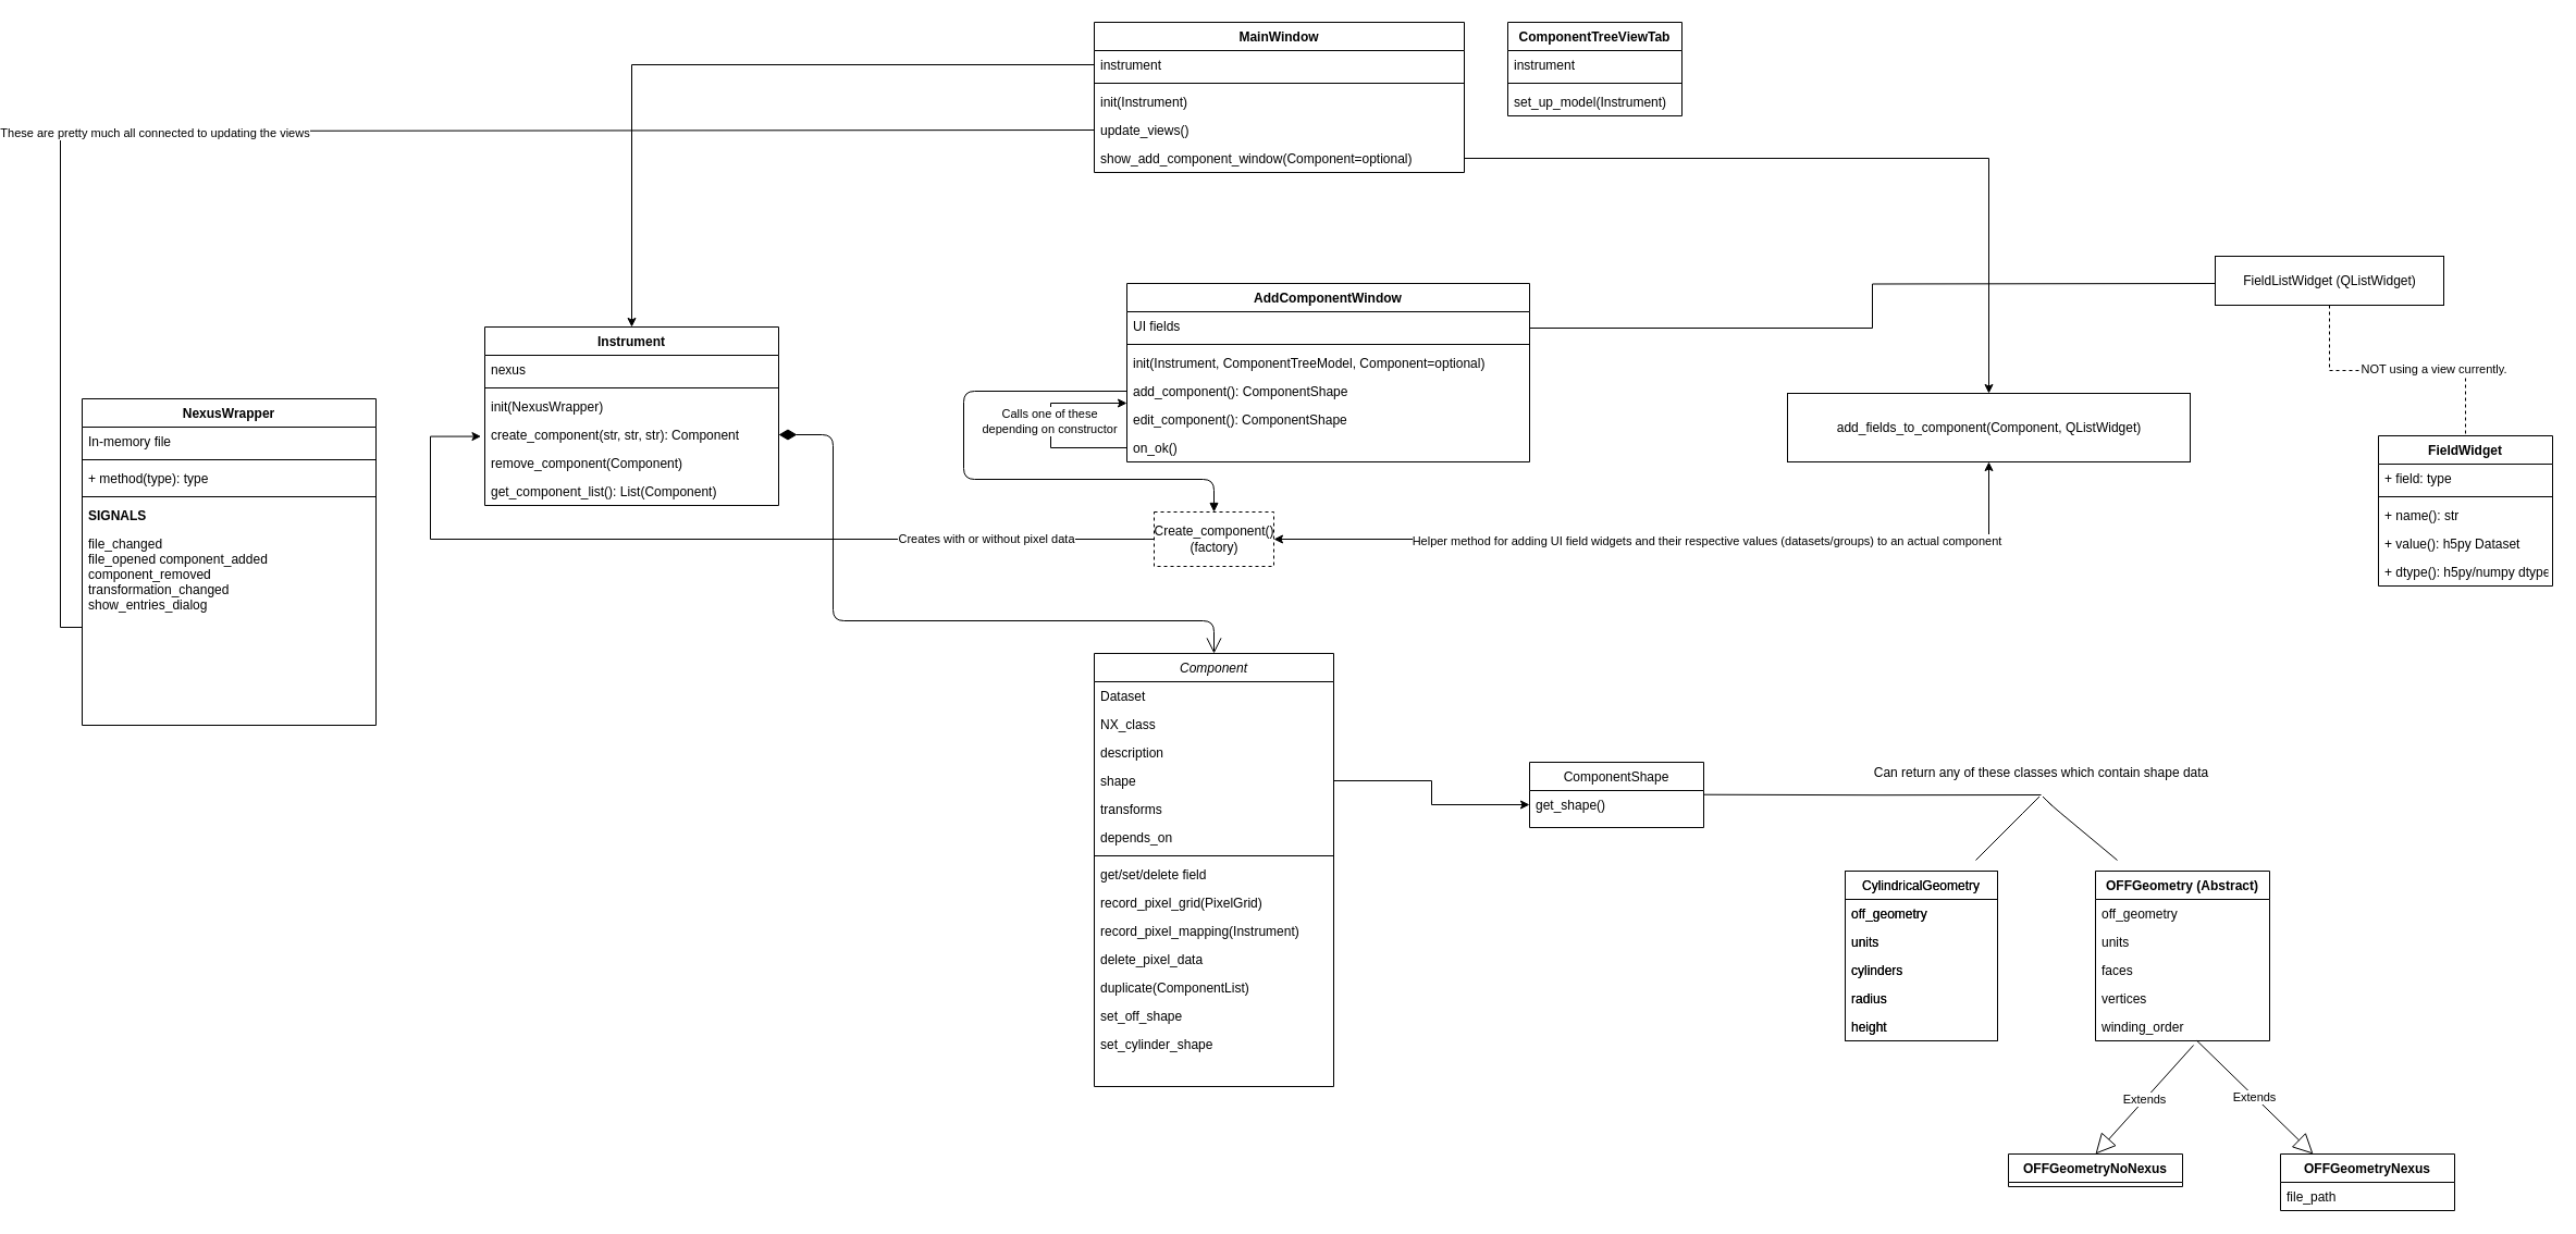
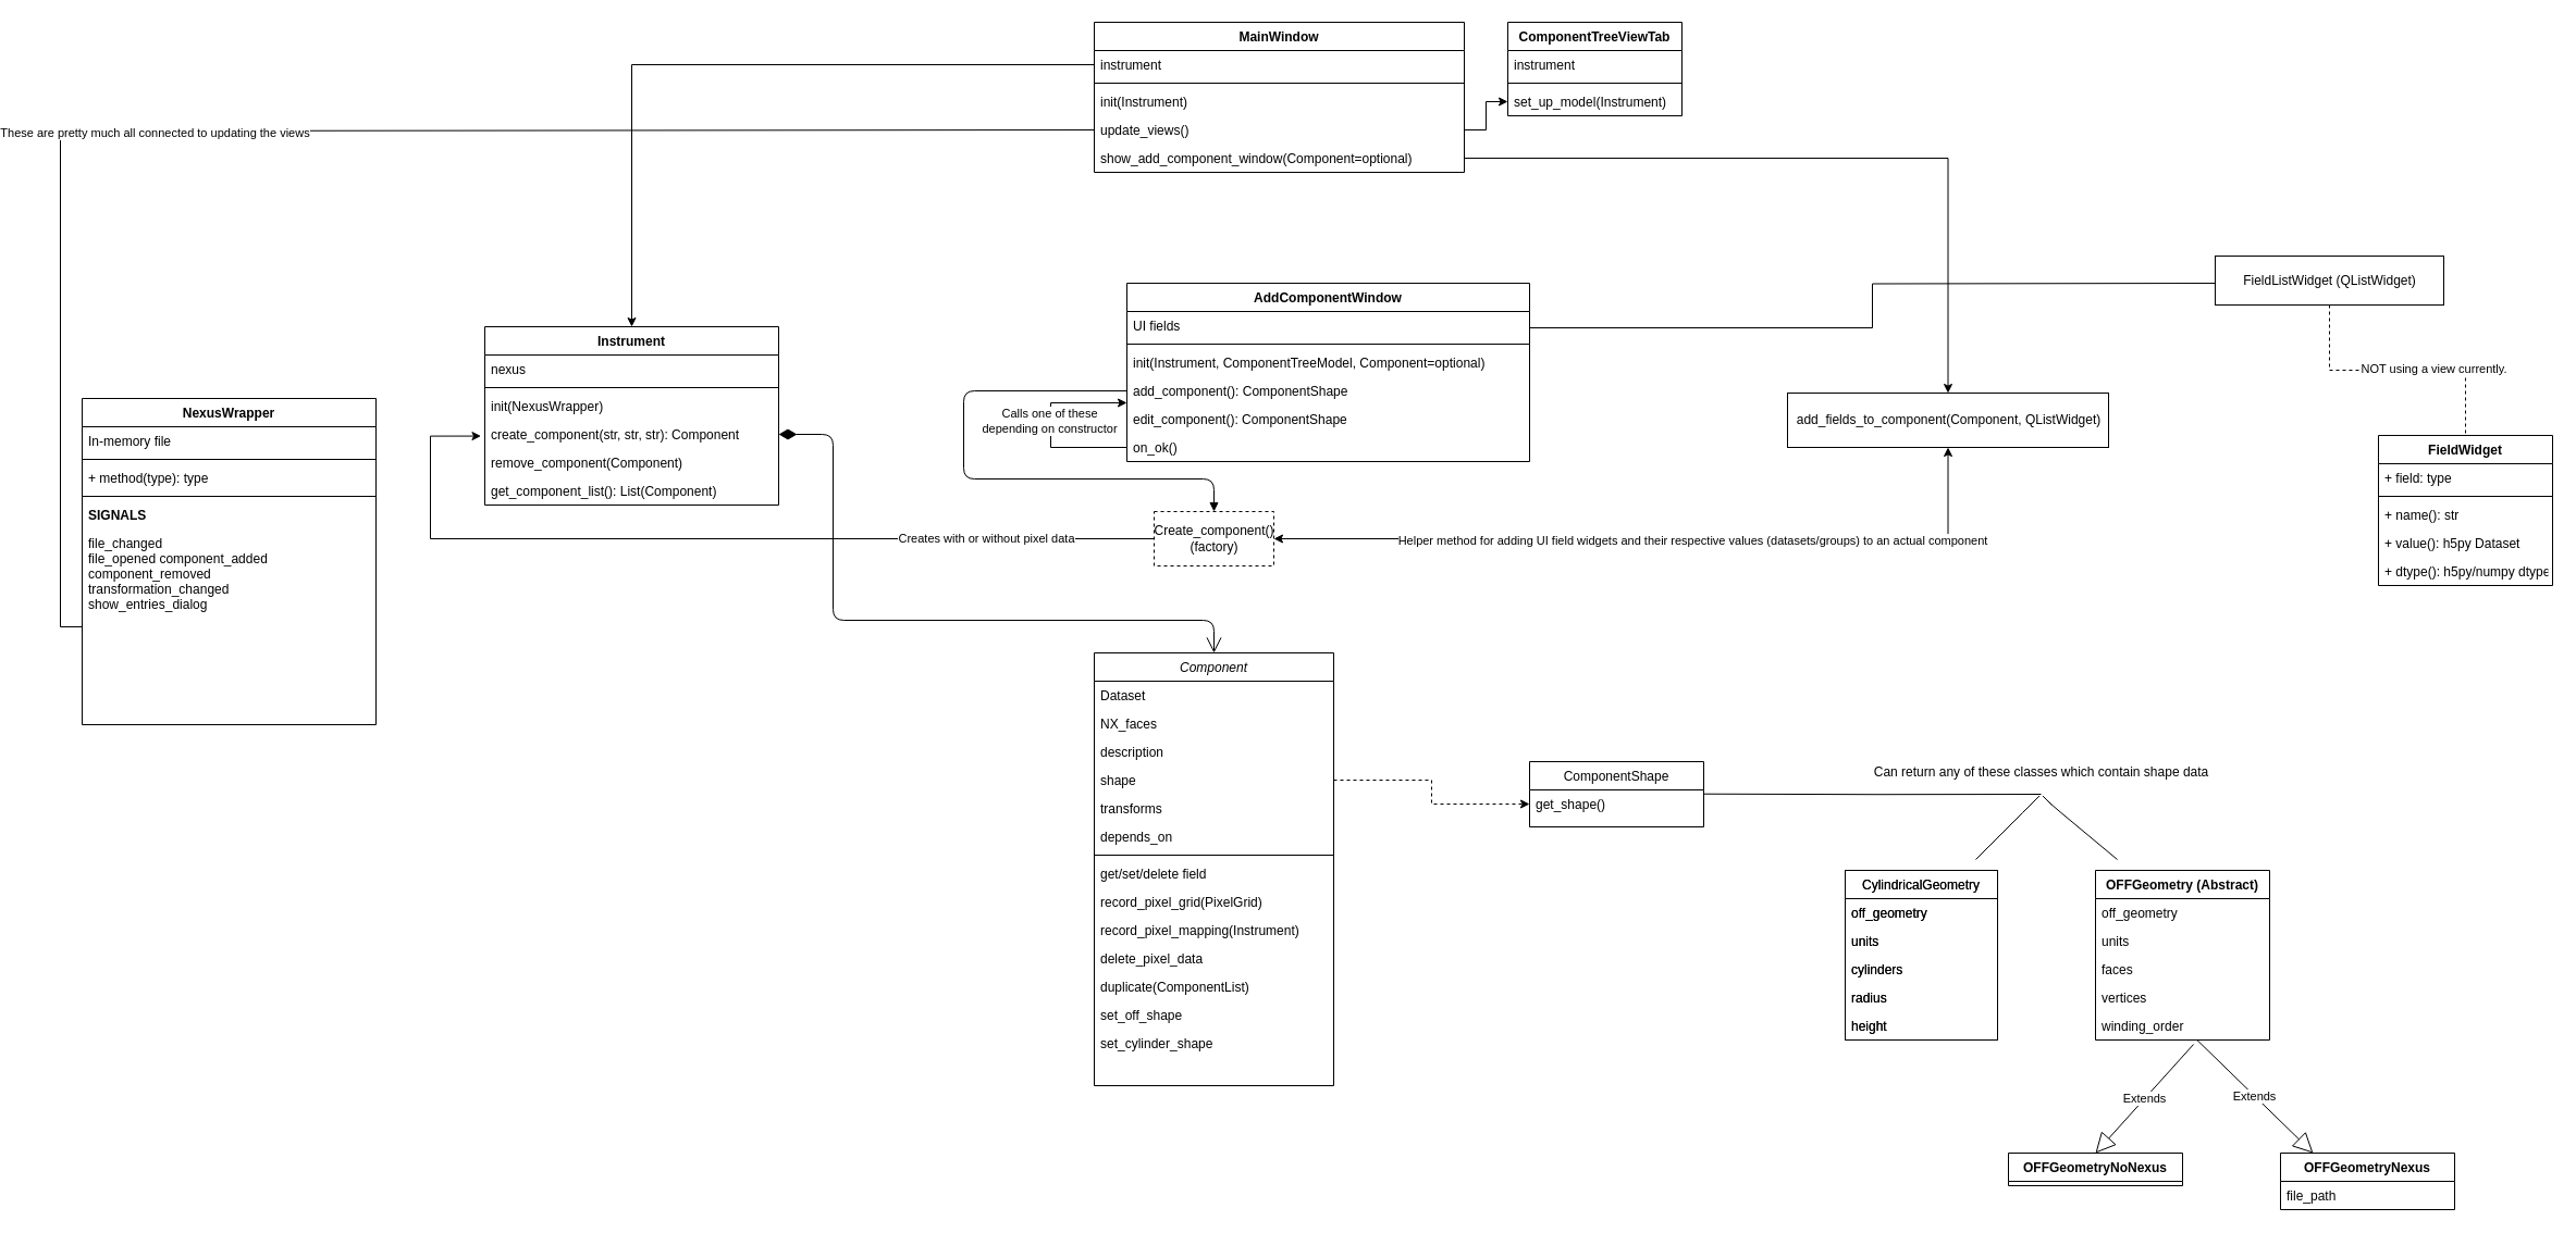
+ <mxCell id="81" style="edgeStyle=orthogonalEdgeStyle;rounded=0;orthogonalLoop=1;jettySize=auto;html=1;entryX=0;entryY=0.5;entryDx=0;entryDy=0;" edge="1" parent="1" source="71" target="66"><mxGeometry relative="1" as="geometry" /></mxCell>
- <mxCell id="84" value="add_fields_to_component(Component, QListWidget)" style="html=1;" vertex="1" parent="1"><mxGeometry x="1607" y="361" width="370" height="63" as="geometry" /></mxCell>
+ <mxCell id="84" value="add_fields_to_component(Component, QListWidget)" style="html=1;" vertex="1" parent="1"><mxGeometry x="1607" y="361" width="295" height="50" as="geometry" /></mxCell>
- <mxCell id="24" value="NX_class" style="text;align=left;verticalAlign=top;spacingLeft=4;spacingRight=4;overflow=hidden;rotatable=0;points=[[0,0.5],[1,0.5]];portConstraint=eastwest;rounded=0;shadow=0;html=0;" parent="22" vertex="1"><mxGeometry y="52" width="220" height="26" as="geometry" /></mxCell>
+ <mxCell id="24" value="NX_faces" style="text;align=left;verticalAlign=top;spacingLeft=4;spacingRight=4;overflow=hidden;rotatable=0;points=[[0,0.5],[1,0.5]];portConstraint=eastwest;rounded=0;shadow=0;html=0;" parent="22" vertex="1"><mxGeometry y="52" width="220" height="26" as="geometry" /></mxCell>
- <mxCell id="82" style="edgeStyle=orthogonalEdgeStyle;rounded=0;orthogonalLoop=1;jettySize=auto;html=1;entryX=0;entryY=0.5;entryDx=0;entryDy=0;" edge="1" parent="1" source="26" target="20"><mxGeometry relative="1" as="geometry" /></mxCell>
+ <mxCell id="82" style="edgeStyle=orthogonalEdgeStyle;rounded=0;orthogonalLoop=1;jettySize=auto;html=1;entryX=0;entryY=0.5;entryDx=0;entryDy=0;dashed=1;" edge="1" parent="1" source="26" target="20"><mxGeometry relative="1" as="geometry" /></mxCell>
